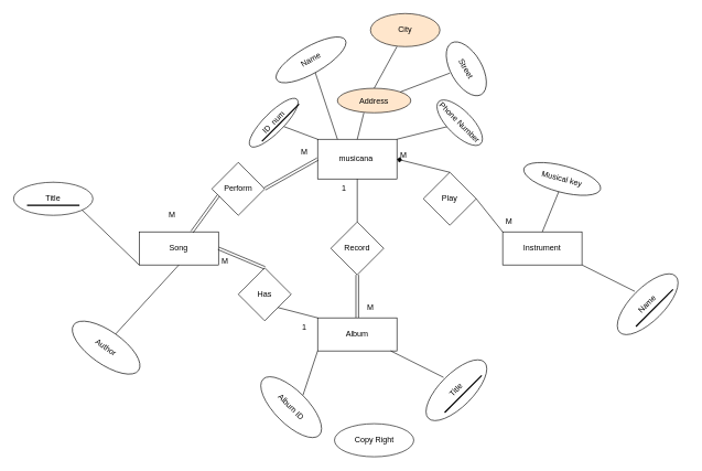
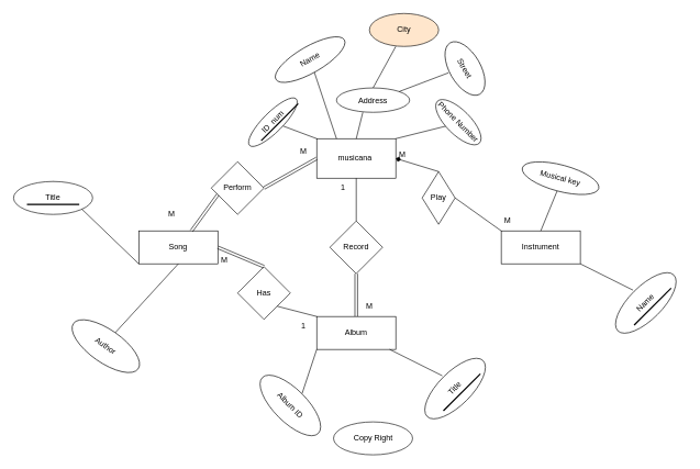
- <mxCell id="4" value="Address" style="ellipse;whiteSpace=wrap;html=1;fillColor=#ffe6cc;" parent="1" vertex="1"><mxGeometry x="510" y="133" width="111" height="37" as="geometry" /></mxCell>
+ <mxCell id="4" value="Address" style="ellipse;whiteSpace=wrap;html=1;" parent="1" vertex="1"><mxGeometry x="510" y="133" width="111" height="37" as="geometry" /></mxCell>
- <mxCell id="17" value="Play" style="rhombus;whiteSpace=wrap;html=1;" parent="1" vertex="1"><mxGeometry x="640" y="260" width="80" height="80" as="geometry" /></mxCell>
+ <mxCell id="17" value="Play" style="rhombus;whiteSpace=wrap;html=1;" parent="1" vertex="1"><mxGeometry x="640" y="260" width="50" height="80" as="geometry" /></mxCell>
